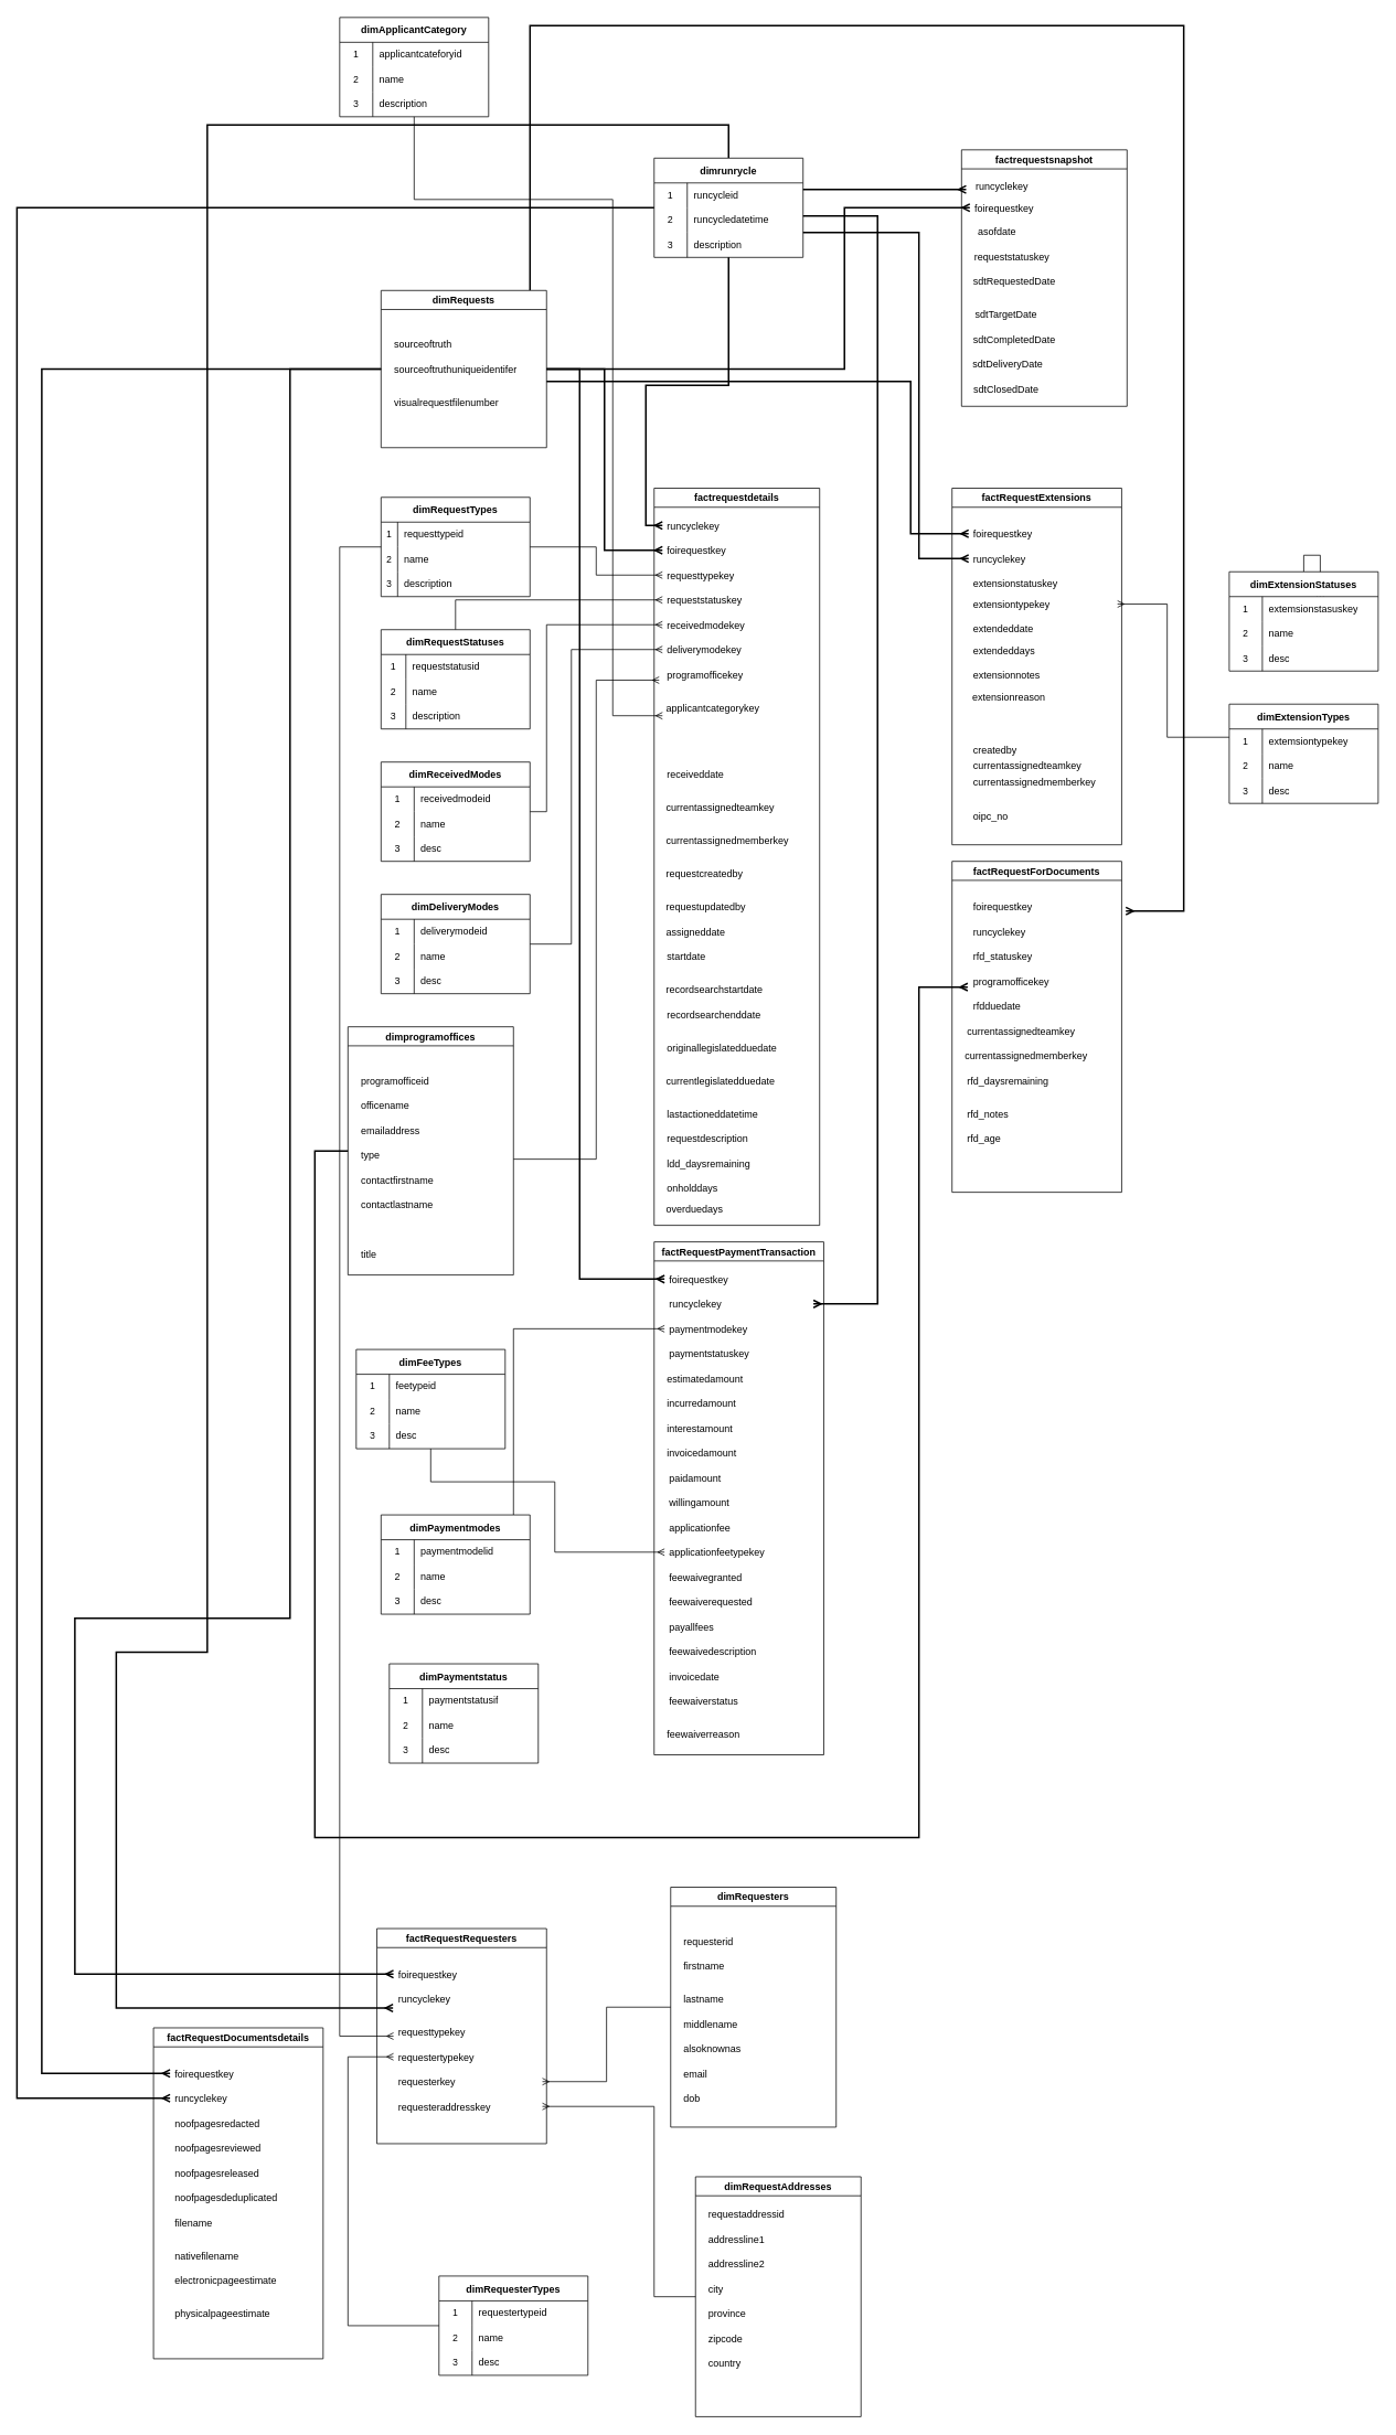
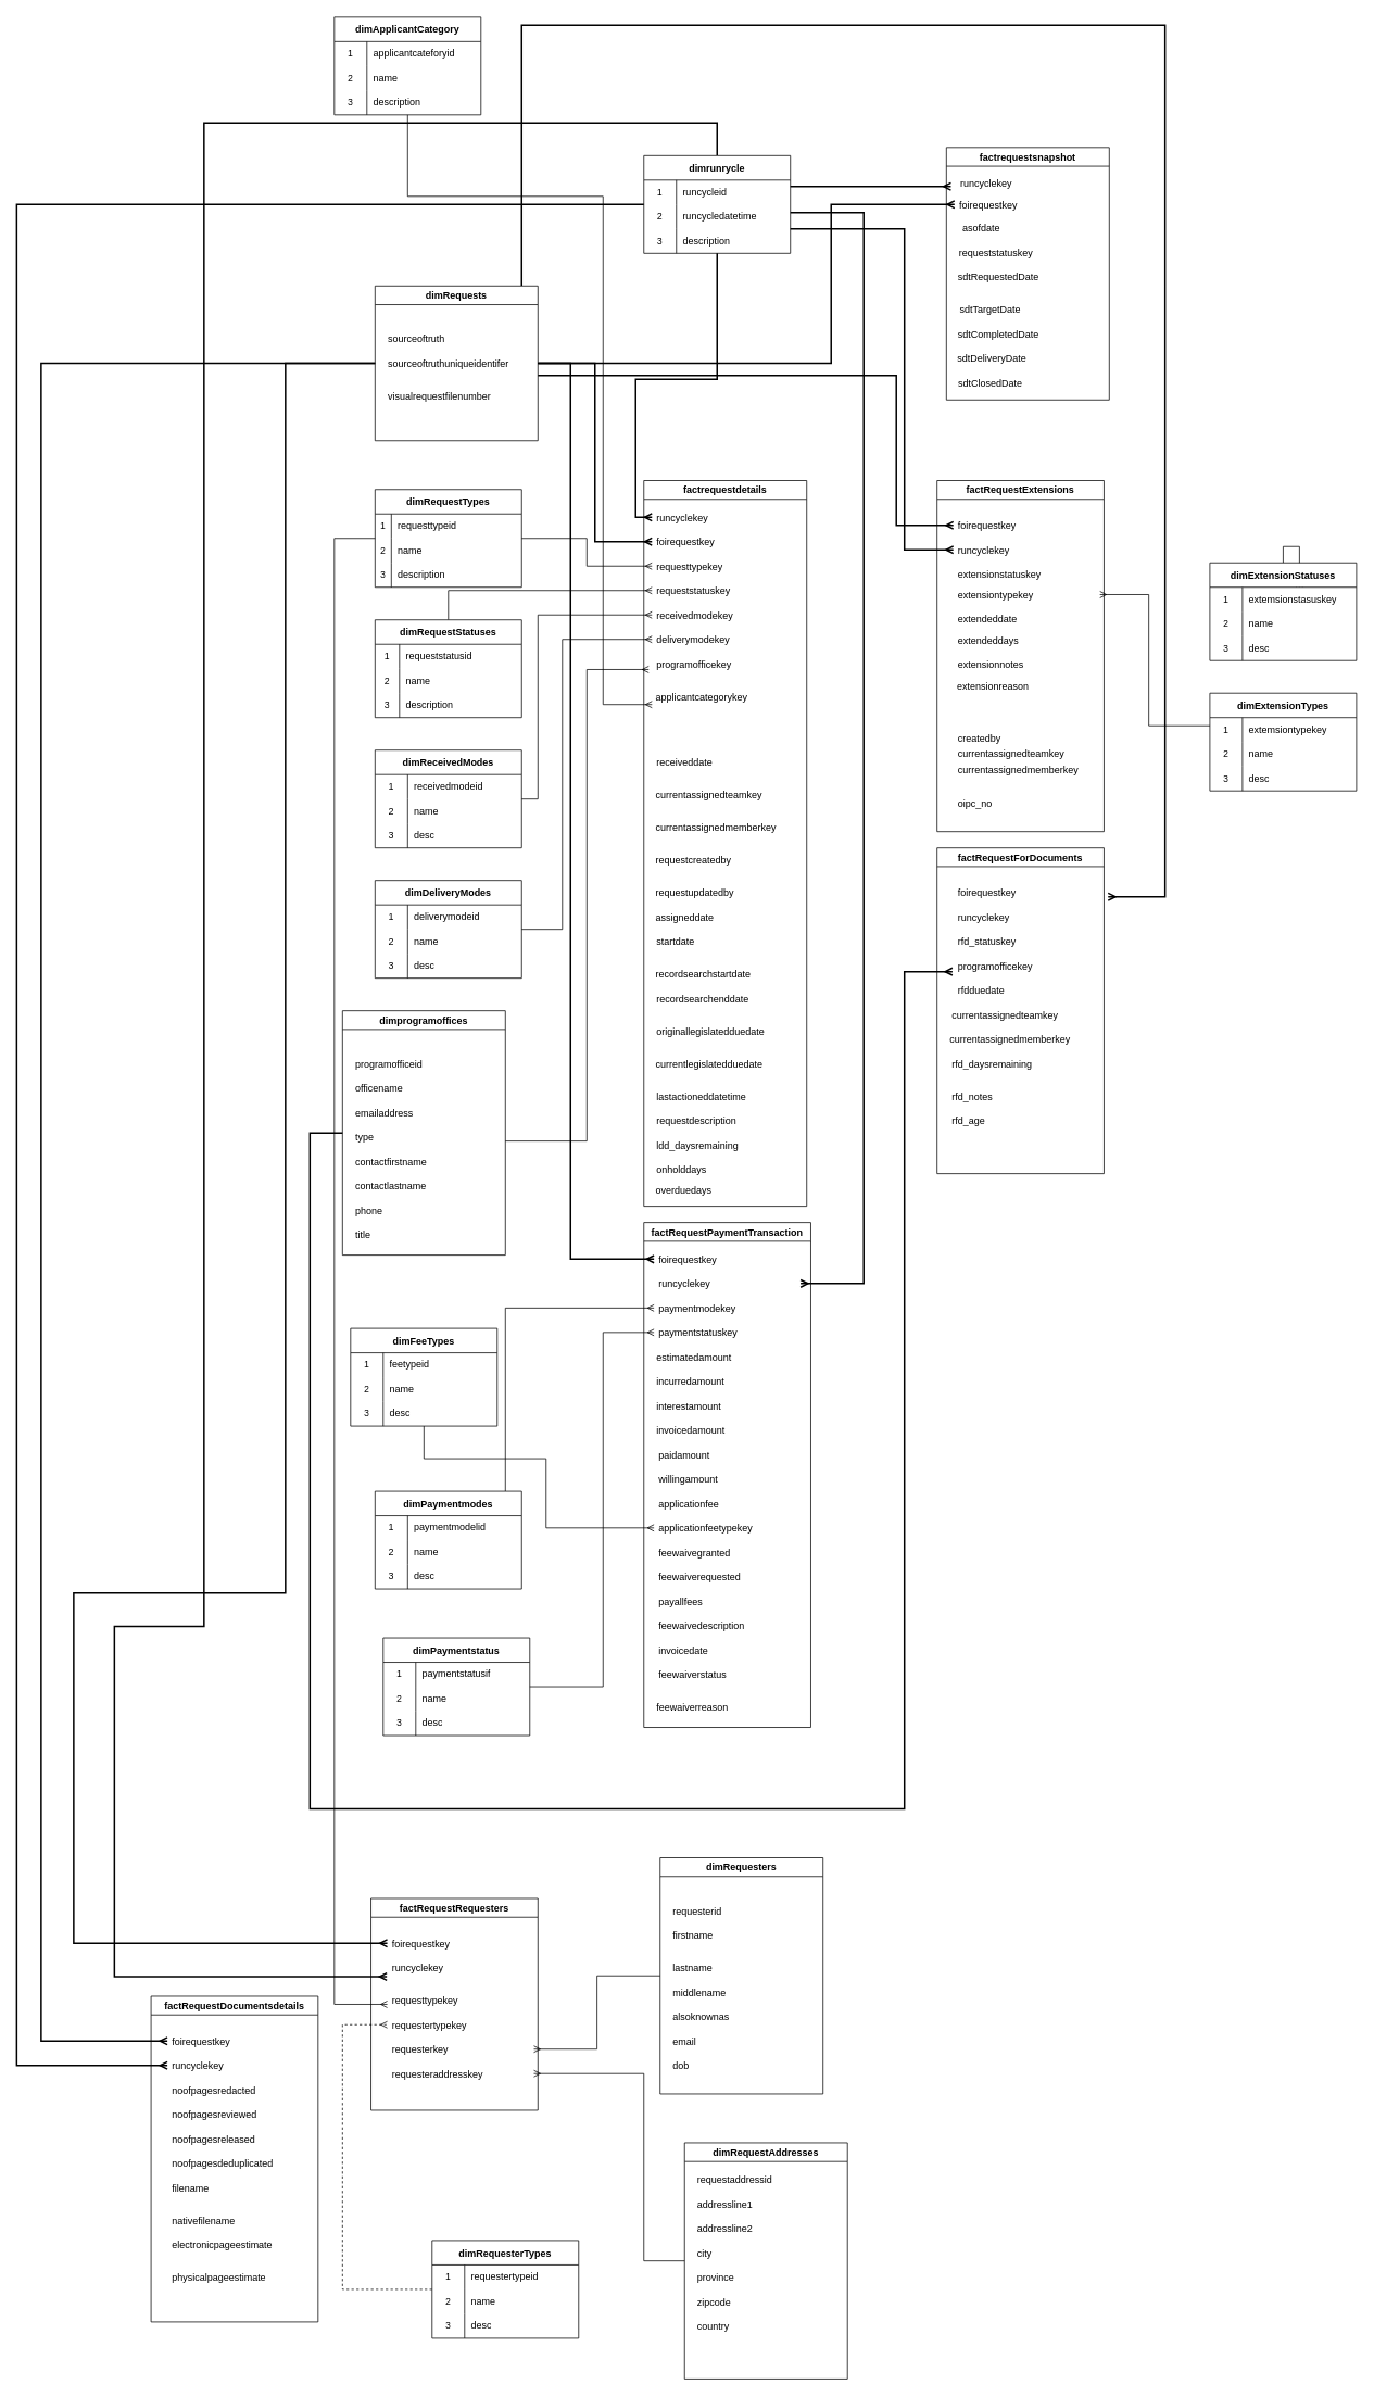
+ <mxCell id="253" value="phone" style="text;strokeColor=none;fillColor=none;align=left;verticalAlign=middle;spacingLeft=4;spacingRight=4;overflow=hidden;points=[[0,0.5],[1,0.5]];portConstraint=eastwest;rotatable=0;" vertex="1" parent="246"><mxGeometry x="10" y="230" width="180" height="30" as="geometry" /></mxCell>
+ <mxCell id="110" style="edgeStyle=orthogonalEdgeStyle;rounded=0;orthogonalLoop=1;jettySize=auto;html=1;entryX=0;entryY=0.5;entryDx=0;entryDy=0;endArrow=ERmany;endFill=0;" edge="1" parent="1" source="111" target="186"><mxGeometry relative="1" as="geometry"><Array as="points"><mxPoint x="740" y="2070" /><mxPoint x="740" y="1635" /></Array></mxGeometry></mxCell>
- <mxCell id="208" style="edgeStyle=orthogonalEdgeStyle;rounded=0;orthogonalLoop=1;jettySize=auto;html=1;entryX=0;entryY=0.5;entryDx=0;entryDy=0;endArrow=ERmany;endFill=0;strokeWidth=1;" edge="1" parent="1" source="209" target="241"><mxGeometry relative="1" as="geometry"><Array as="points"><mxPoint x="420" y="2810" /><mxPoint x="420" y="2485" /></Array></mxGeometry></mxCell>
+ <mxCell id="208" style="edgeStyle=orthogonalEdgeStyle;rounded=0;orthogonalLoop=1;jettySize=auto;html=1;entryX=0;entryY=0.5;entryDx=0;entryDy=0;endArrow=ERmany;endFill=0;strokeWidth=1;dashed=1;" edge="1" parent="1" source="209" target="241"><mxGeometry relative="1" as="geometry"><Array as="points"><mxPoint x="420" y="2810" /><mxPoint x="420" y="2485" /></Array></mxGeometry></mxCell>
